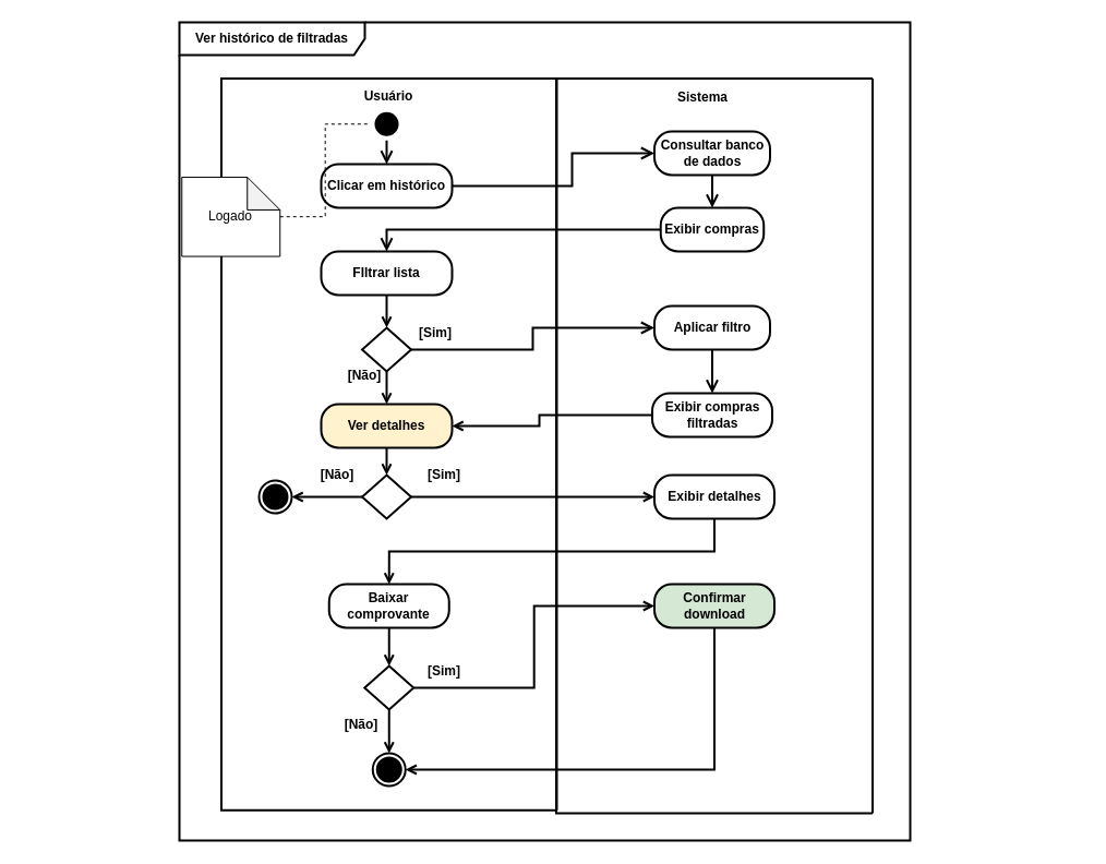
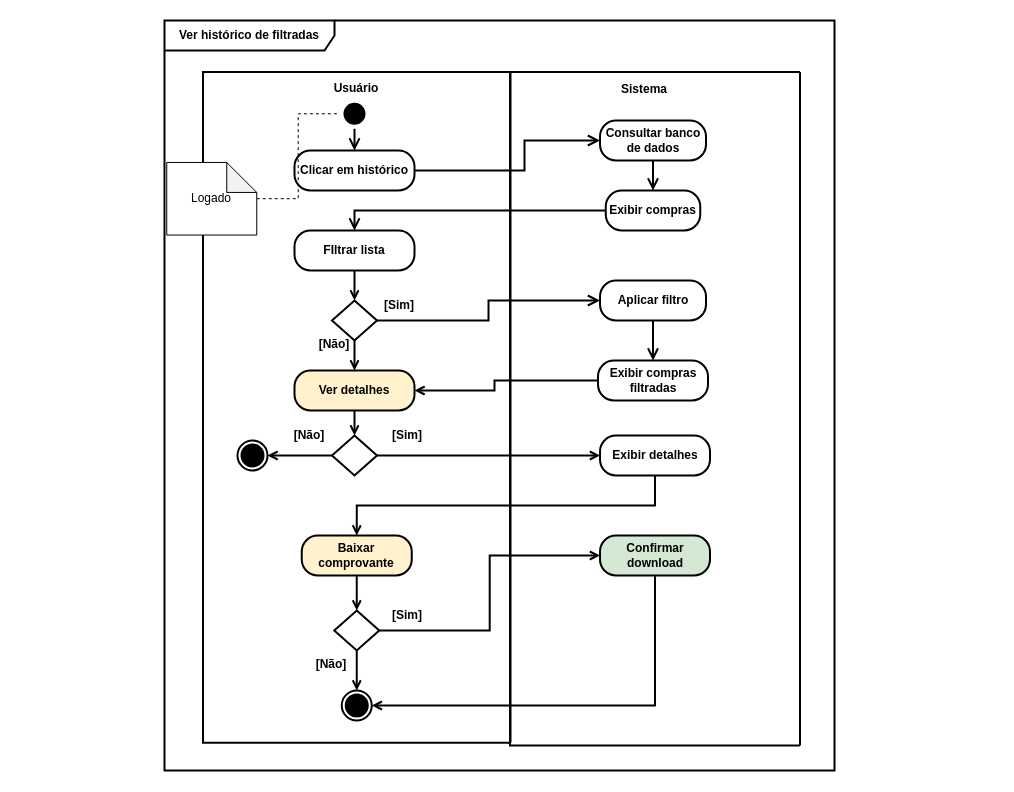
- <mxCell id="33" value="Baixar comprovante" style="rounded=1;whiteSpace=wrap;html=1;arcSize=40;fontStyle=1;strokeWidth=2;rotation=0;container=0;" vertex="1" parent="1"><mxGeometry x="301.25" y="535" width="110" height="40" as="geometry" /></mxCell>
+ <mxCell id="33" value="Baixar comprovante" style="rounded=1;whiteSpace=wrap;html=1;arcSize=40;fontStyle=1;strokeWidth=2;rotation=0;container=0;fillColor=#fff2cc;" vertex="1" parent="1"><mxGeometry x="301.25" y="535" width="110" height="40" as="geometry" /></mxCell>
